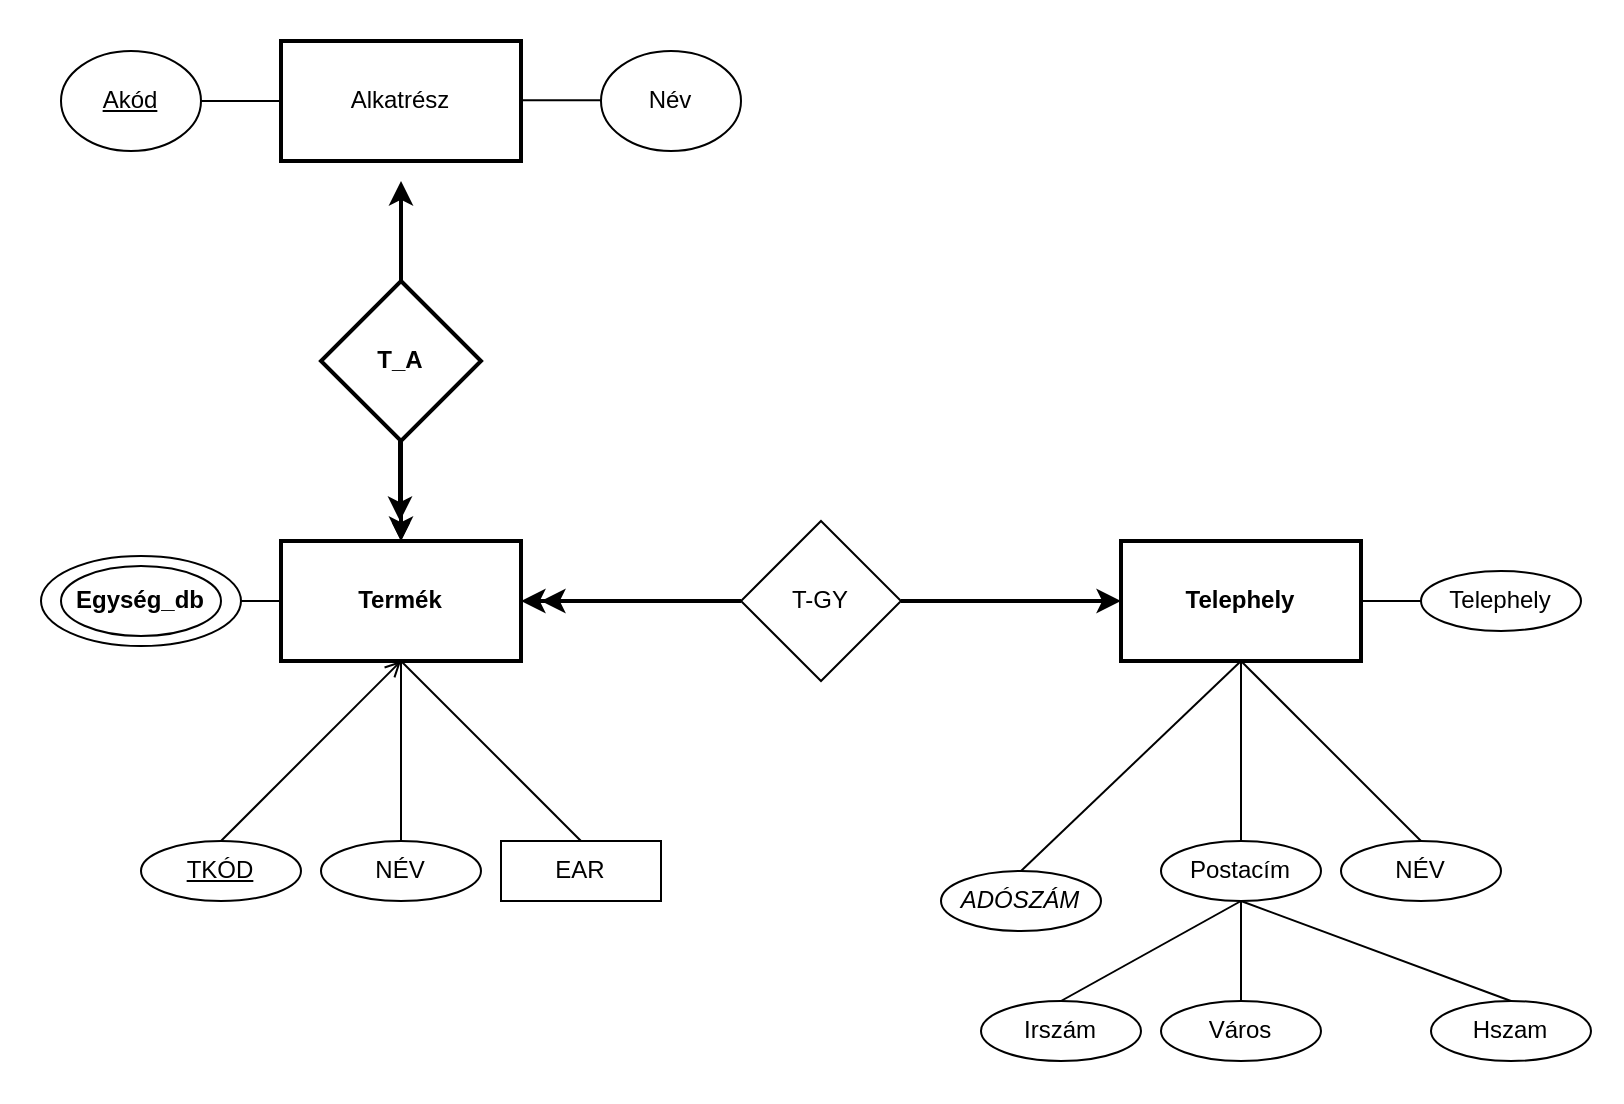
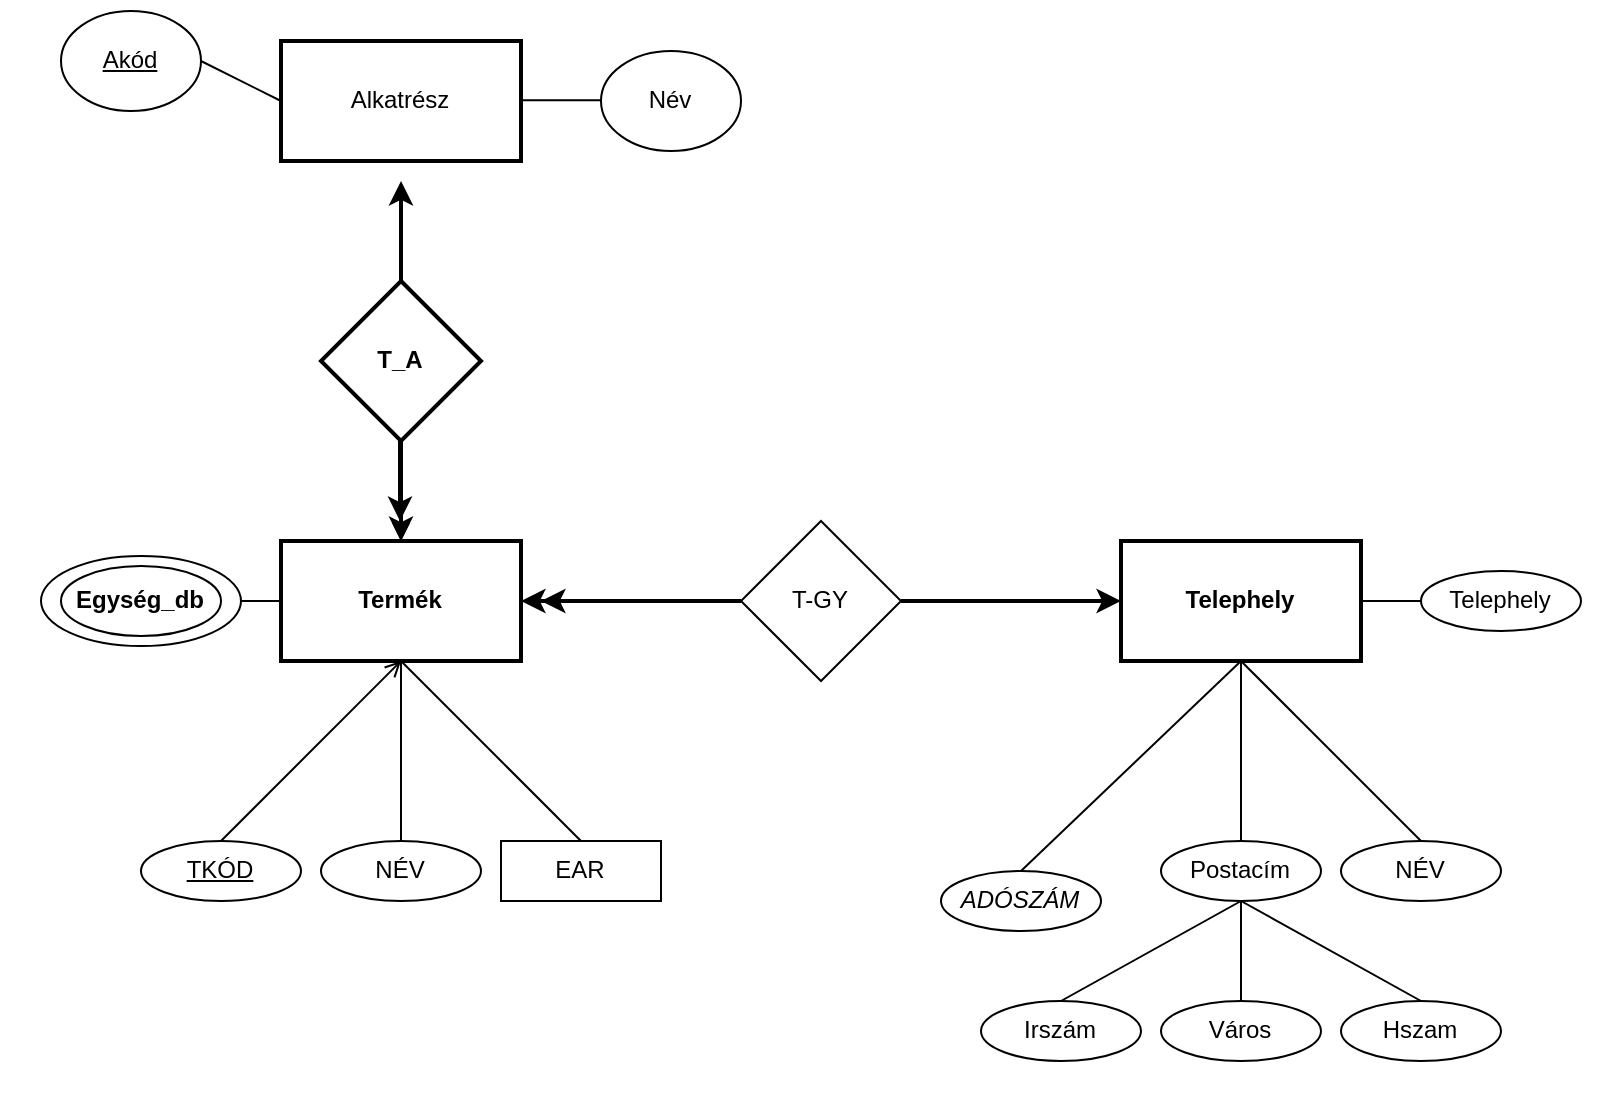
- <mxCell id="36" value="&lt;u&gt;Akód&lt;/u&gt;" style="ellipse;whiteSpace=wrap;html=1;" parent="1" vertex="1"><mxGeometry x="30" y="25" width="70" height="50" as="geometry" /></mxCell>
+ <mxCell id="36" value="&lt;u&gt;Akód&lt;/u&gt;" style="ellipse;whiteSpace=wrap;html=1;" parent="1" vertex="1"><mxGeometry x="30" y="5" width="70" height="50" as="geometry" /></mxCell>
- <mxCell id="13" value="Hszam" style="ellipse;whiteSpace=wrap;html=1;" parent="1" vertex="1"><mxGeometry x="715" y="500" width="80" height="30" as="geometry" /></mxCell>
+ <mxCell id="13" value="Hszam" style="ellipse;whiteSpace=wrap;html=1;" parent="1" vertex="1"><mxGeometry x="670" y="500" width="80" height="30" as="geometry" /></mxCell>
